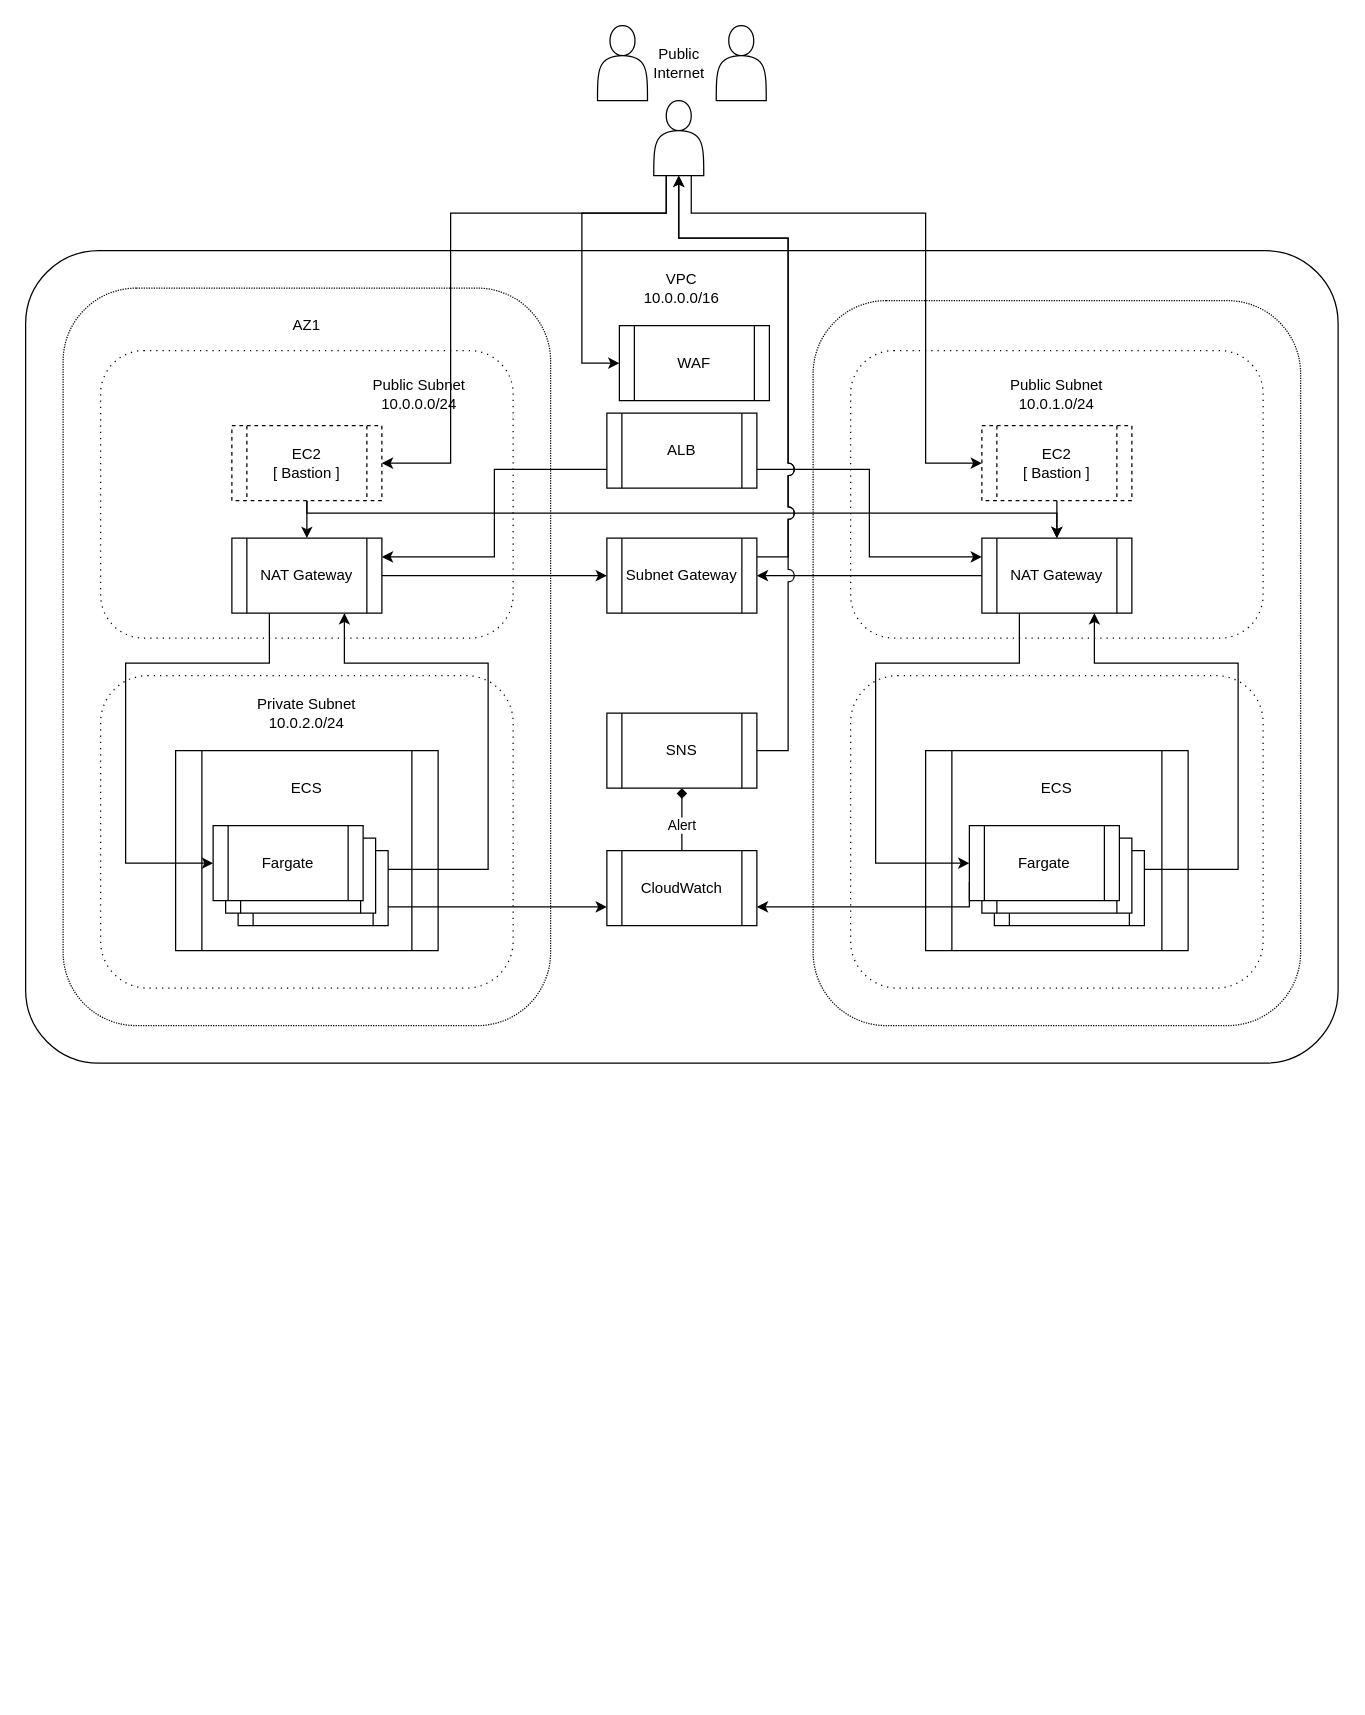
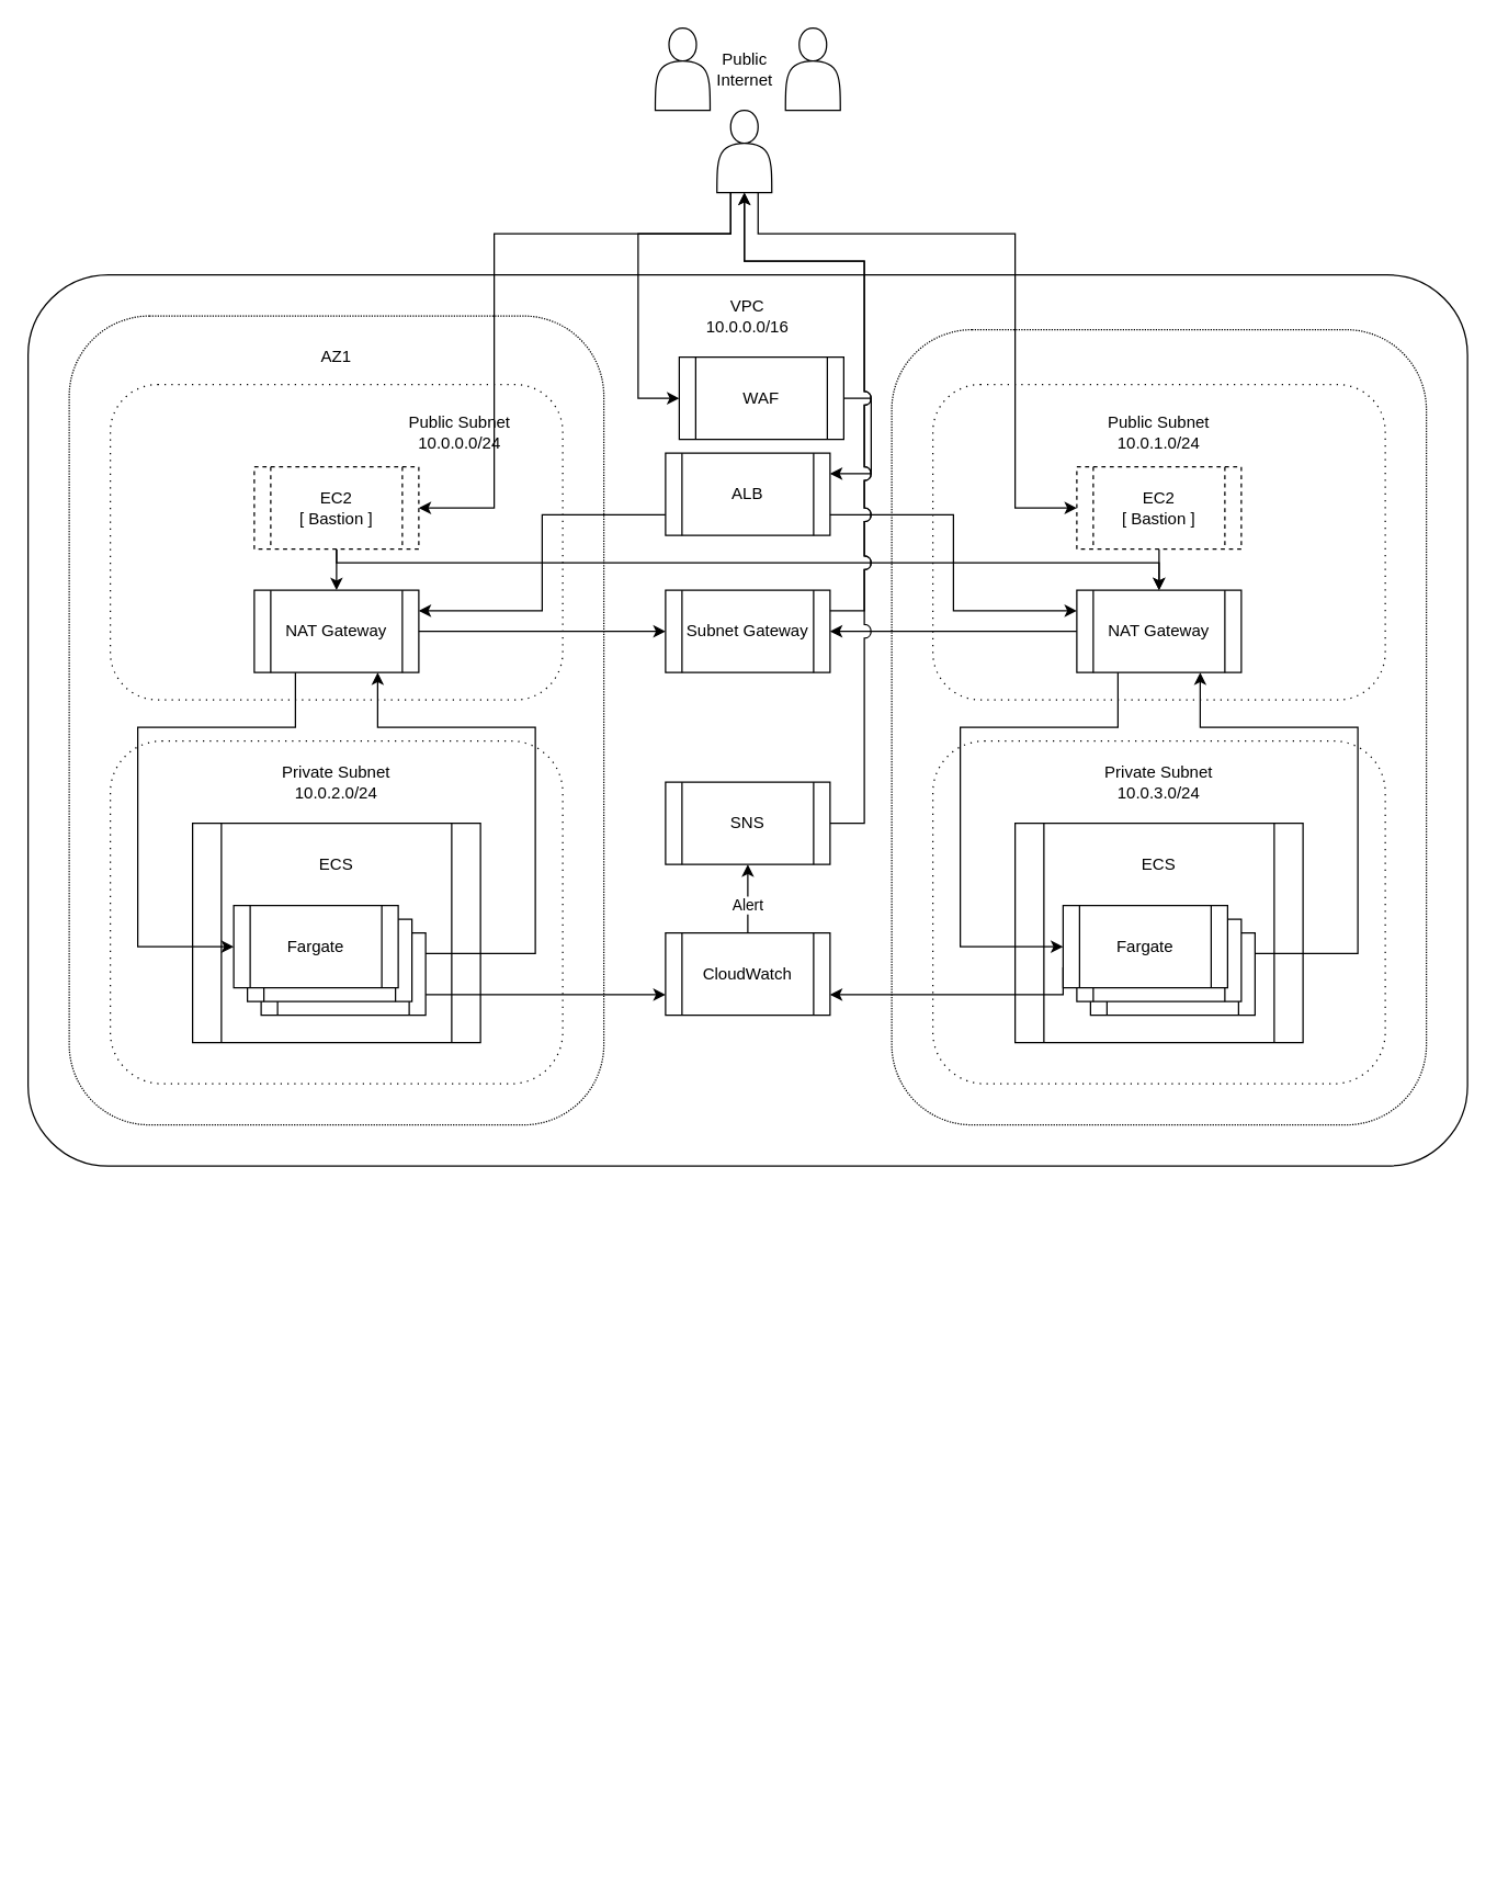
+ <mxCell id="55" style="edgeStyle=orthogonalEdgeStyle;rounded=0;orthogonalLoop=1;jettySize=auto;html=1;exitX=1;exitY=0.5;exitDx=0;exitDy=0;entryX=1;entryY=0.25;entryDx=0;entryDy=0;" edge="1" parent="1" source="56" target="30"><mxGeometry relative="1" as="geometry" /></mxCell>
+ <mxCell id="40" value="Private Subnet&lt;br&gt;10.0.3.0/24" style="text;html=1;strokeColor=none;fillColor=none;align=center;verticalAlign=middle;whiteSpace=wrap;rounded=0;" vertex="1" parent="38"><mxGeometry x="110" y="10" width="110" height="40" as="geometry" /></mxCell>
- <mxCell id="58" style="edgeStyle=orthogonalEdgeStyle;rounded=0;orthogonalLoop=1;jettySize=auto;html=1;exitX=0.5;exitY=0;exitDx=0;exitDy=0;entryX=0.5;entryY=1;entryDx=0;entryDy=0;endArrow=diamond;" edge="1" parent="1" source="60" target="62"><mxGeometry relative="1" as="geometry" /></mxCell>
+ <mxCell id="58" style="edgeStyle=orthogonalEdgeStyle;rounded=0;orthogonalLoop=1;jettySize=auto;html=1;exitX=0.5;exitY=0;exitDx=0;exitDy=0;entryX=0.5;entryY=1;entryDx=0;entryDy=0;" edge="1" parent="1" source="60" target="62"><mxGeometry relative="1" as="geometry" /></mxCell>
